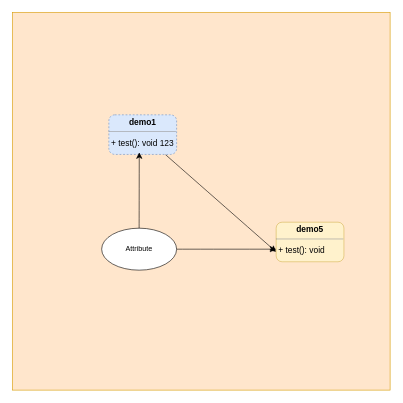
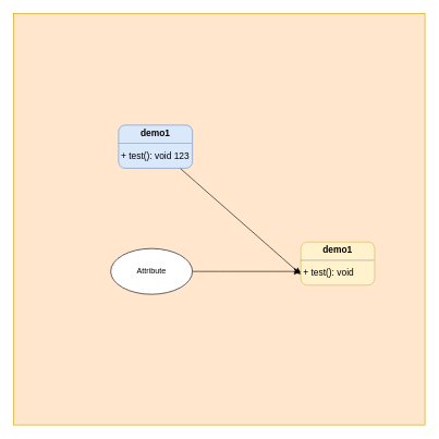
- <mxCell id="4" value="&lt;p style=&quot;margin:0px;margin-top:4px;text-align:center;&quot;&gt;&lt;b&gt;demo1&lt;/b&gt;&lt;/p&gt;&lt;hr size=&quot;1&quot;&gt;&lt;p style=&quot;margin:0 0 0 4px;line-height:1.6;&quot;&gt;+ test(): void 123&lt;/p&gt;" style="verticalAlign=top;align=left;overflow=fill;fontSize=14;fontFamily=Helvetica;html=1;rounded=1;shadow=0;comic=0;labelBackgroundColor=none;strokeWidth=1;fillColor=#dae8fc;strokeColor=#6c8ebf;dashed=1;" parent="1" vertex="1"><mxGeometry x="181" y="191" width="113" height="66" as="geometry" /></mxCell>
+ <mxCell id="4" value="&lt;p style=&quot;margin:0px;margin-top:4px;text-align:center;&quot;&gt;&lt;b&gt;demo1&lt;/b&gt;&lt;/p&gt;&lt;hr size=&quot;1&quot;&gt;&lt;p style=&quot;margin:0 0 0 4px;line-height:1.6;&quot;&gt;+ test(): void 123&lt;/p&gt;" style="verticalAlign=top;align=left;overflow=fill;fontSize=14;fontFamily=Helvetica;html=1;rounded=1;shadow=0;comic=0;labelBackgroundColor=none;strokeWidth=1;fillColor=#dae8fc;strokeColor=#6c8ebf;" parent="1" vertex="1"><mxGeometry x="181" y="191" width="113" height="66" as="geometry" /></mxCell>
- <mxCell id="8" style="edgeStyle=none;curved=1;rounded=0;orthogonalLoop=1;jettySize=auto;html=1;entryX=0.449;entryY=0.949;entryDx=0;entryDy=0;entryPerimeter=0;fontSize=12;startSize=8;endSize=8;" edge="1" parent="1" source="7" target="4"><mxGeometry relative="1" as="geometry" /></mxCell>
- <mxCell id="5" value="&lt;p style=&quot;margin:0px;margin-top:4px;text-align:center;&quot;&gt;&lt;b&gt;demo5&lt;/b&gt;&lt;/p&gt;&lt;hr size=&quot;1&quot;/&gt;&lt;p style=&quot;margin:0 0 0 4px;line-height:1.6;&quot;&gt;+ test(): void&lt;/p&gt;" style="verticalAlign=top;align=left;overflow=fill;fontSize=14;fontFamily=Helvetica;html=1;rounded=1;shadow=0;comic=0;labelBackgroundColor=none;strokeWidth=1;fillColor=#fff2cc;strokeColor=#d6b656;glass=0;" vertex="1" parent="1"><mxGeometry x="460" y="370" width="113" height="66" as="geometry" /></mxCell>
+ <mxCell id="5" value="&lt;p style=&quot;margin:0px;margin-top:4px;text-align:center;&quot;&gt;&lt;b&gt;demo1&lt;/b&gt;&lt;/p&gt;&lt;hr size=&quot;1&quot;/&gt;&lt;p style=&quot;margin:0 0 0 4px;line-height:1.6;&quot;&gt;+ test(): void&lt;/p&gt;" style="verticalAlign=top;align=left;overflow=fill;fontSize=14;fontFamily=Helvetica;html=1;rounded=1;shadow=0;comic=0;labelBackgroundColor=none;strokeWidth=1;fillColor=#fff2cc;strokeColor=#d6b656;glass=0;" vertex="1" parent="1"><mxGeometry x="460" y="370" width="113" height="66" as="geometry" /></mxCell>
